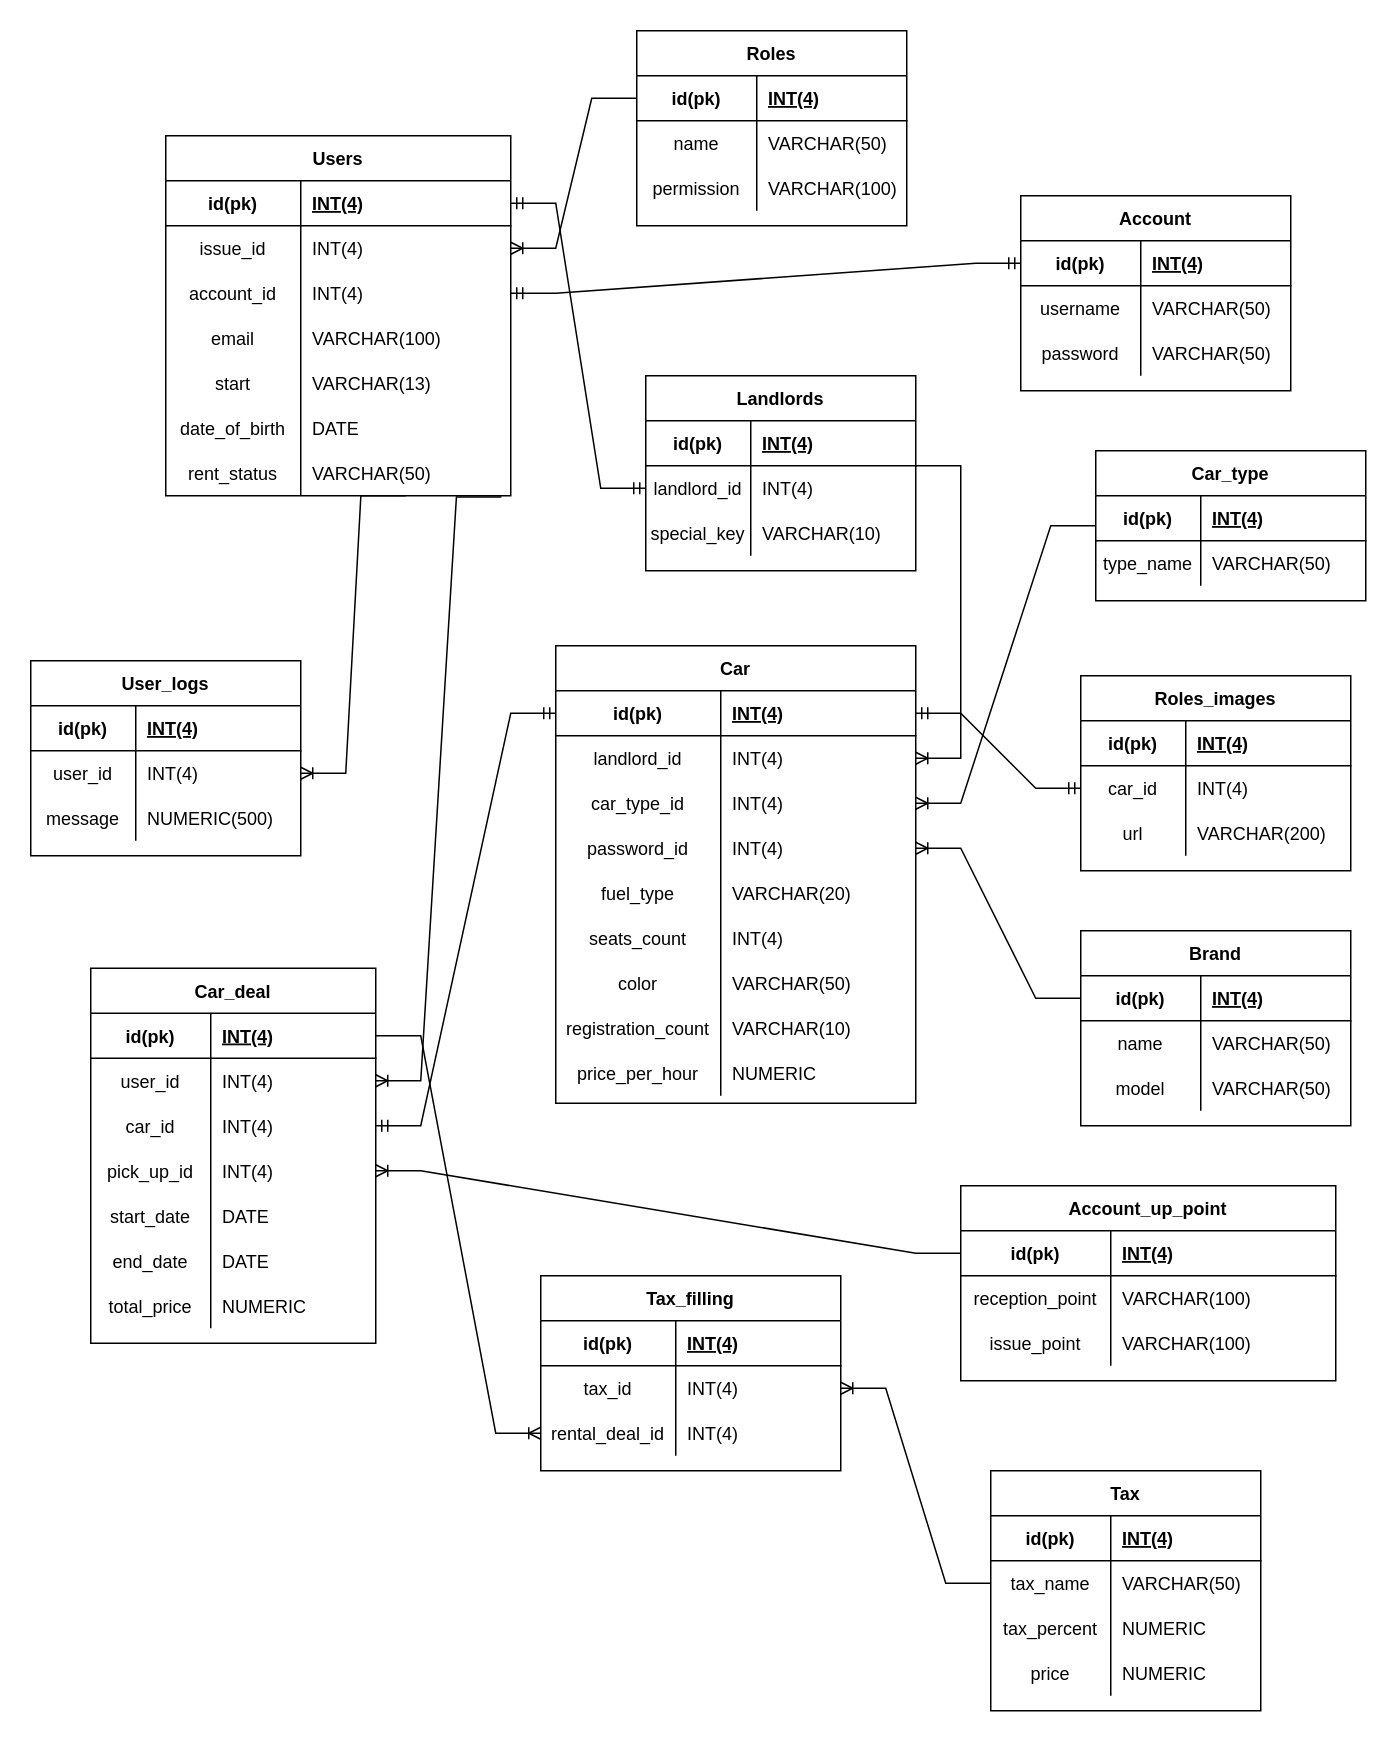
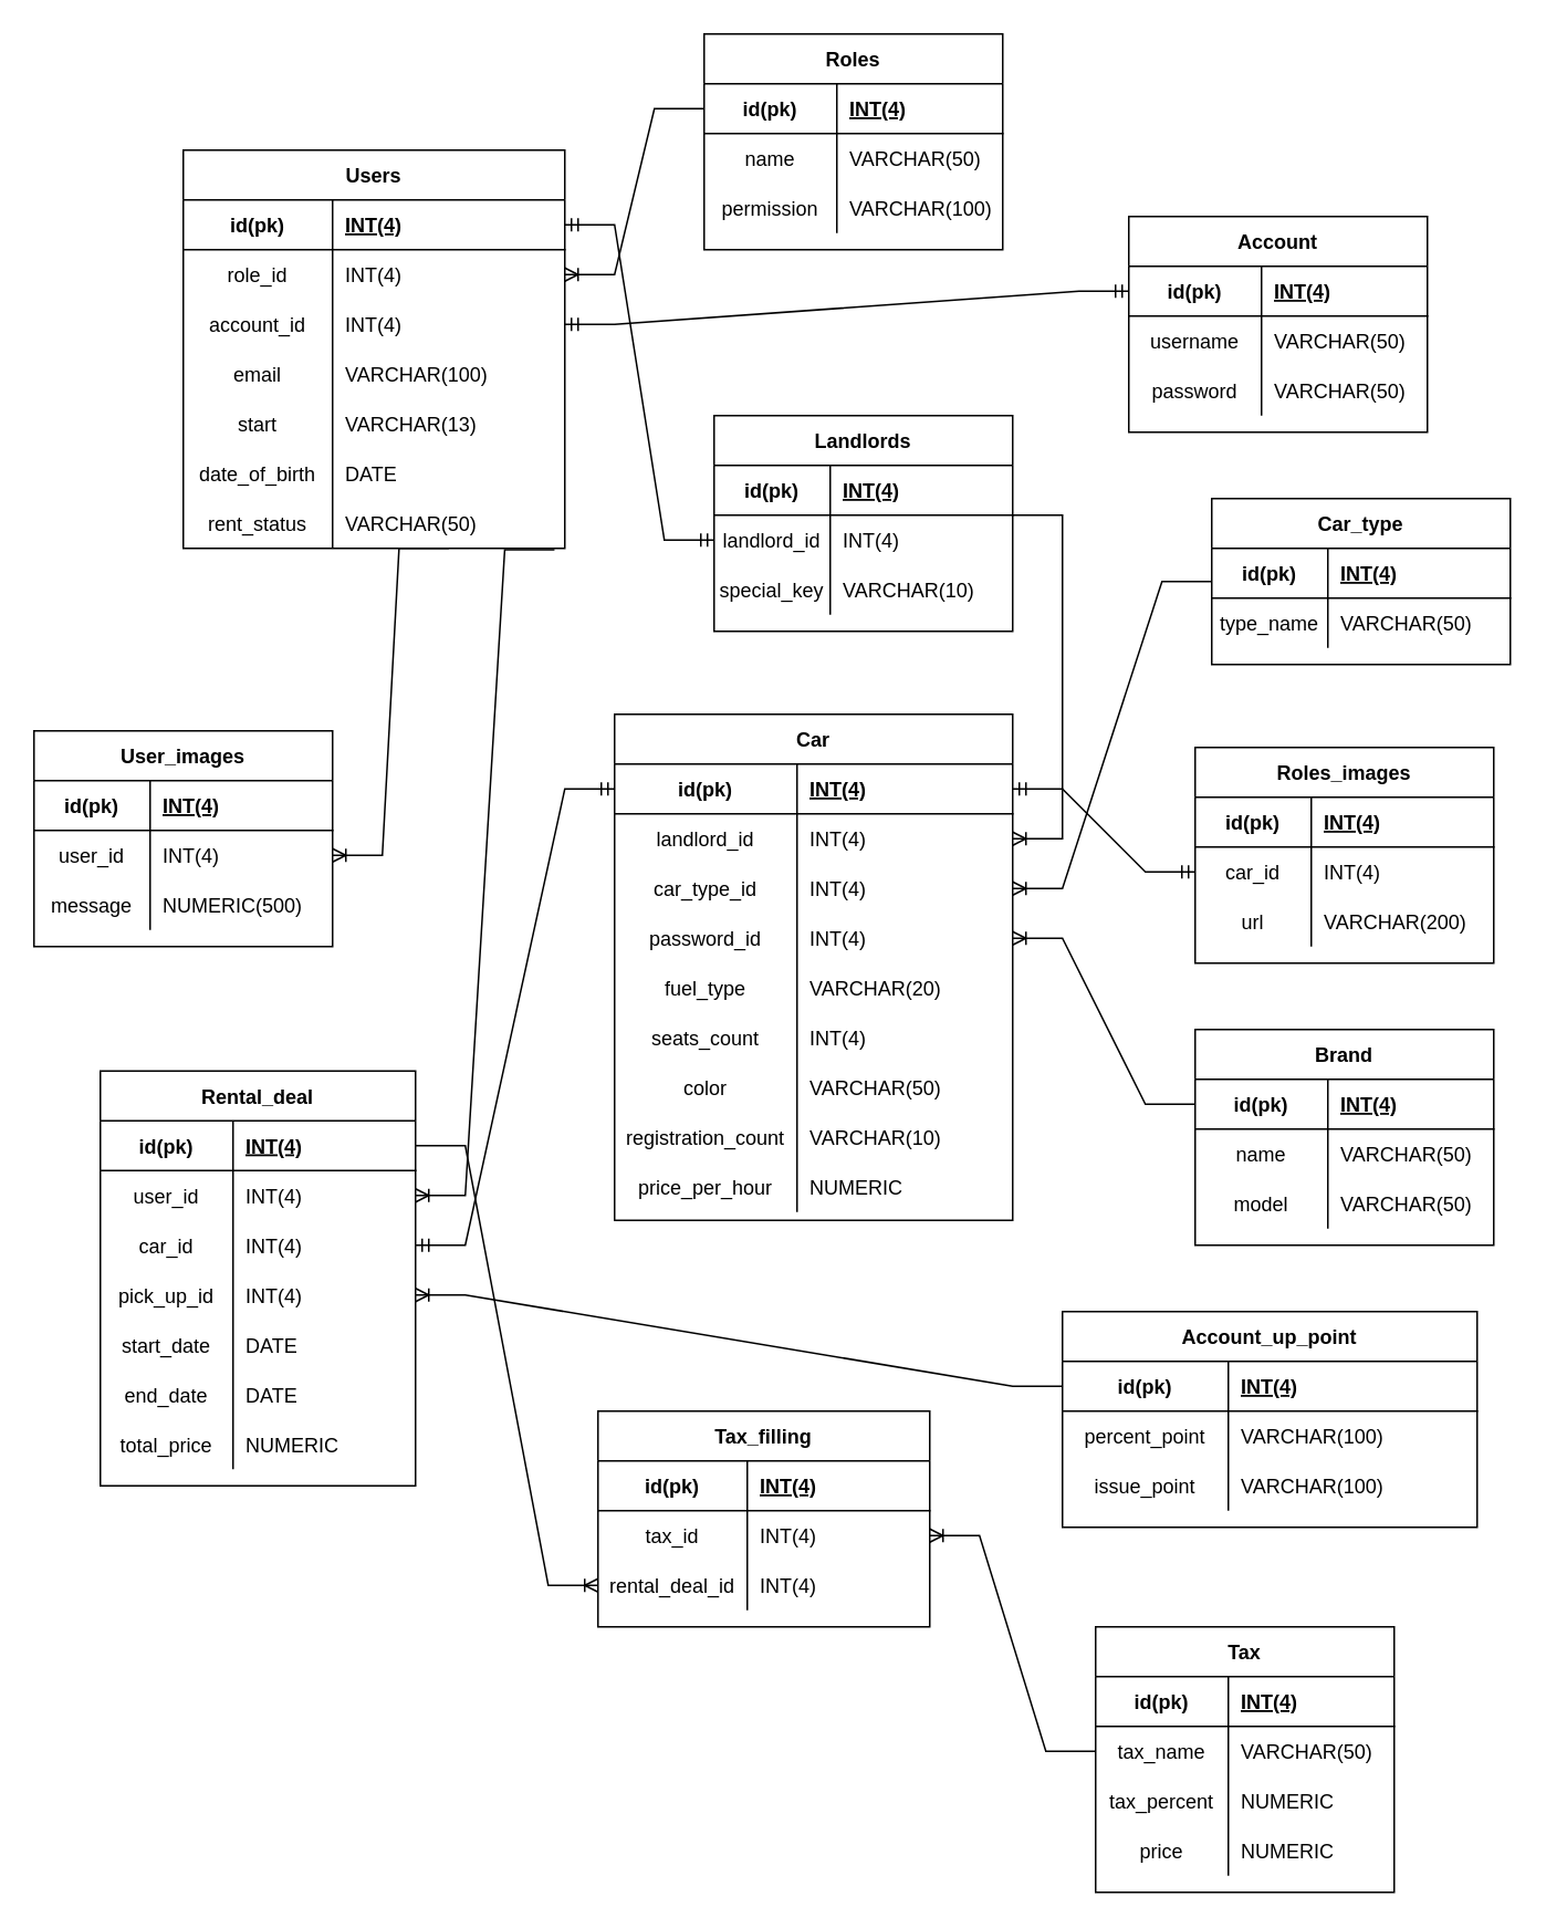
- <mxCell id="7" value="issue_id" style="shape=partialRectangle;connectable=0;fillColor=none;top=0;left=0;bottom=0;right=0;editable=1;overflow=hidden;" parent="6" vertex="1"><mxGeometry width="90" height="30" as="geometry"><mxRectangle width="90" height="30" as="alternateBounds" /></mxGeometry></mxCell>
+ <mxCell id="7" value="role_id" style="shape=partialRectangle;connectable=0;fillColor=none;top=0;left=0;bottom=0;right=0;editable=1;overflow=hidden;" parent="6" vertex="1"><mxGeometry width="90" height="30" as="geometry"><mxRectangle width="90" height="30" as="alternateBounds" /></mxGeometry></mxCell>
- <mxCell id="121" value="User_logs" style="shape=table;startSize=30;container=1;collapsible=1;childLayout=tableLayout;fixedRows=1;rowLines=0;fontStyle=1;align=center;resizeLast=1;" parent="1" vertex="1"><mxGeometry x="20" y="440" width="180" height="130" as="geometry" /></mxCell>
+ <mxCell id="121" value="User_images" style="shape=table;startSize=30;container=1;collapsible=1;childLayout=tableLayout;fixedRows=1;rowLines=0;fontStyle=1;align=center;resizeLast=1;" parent="1" vertex="1"><mxGeometry x="20" y="440" width="180" height="130" as="geometry" /></mxCell>
- <mxCell id="89" value="Car_deal" style="shape=table;startSize=30;container=1;collapsible=1;childLayout=tableLayout;fixedRows=1;rowLines=0;fontStyle=1;align=center;resizeLast=1;" parent="1" vertex="1"><mxGeometry x="60" y="645" width="190" height="250" as="geometry" /></mxCell>
+ <mxCell id="89" value="Rental_deal" style="shape=table;startSize=30;container=1;collapsible=1;childLayout=tableLayout;fixedRows=1;rowLines=0;fontStyle=1;align=center;resizeLast=1;" parent="1" vertex="1"><mxGeometry x="60" y="645" width="190" height="250" as="geometry" /></mxCell>
- <mxCell id="116" value="reception_point" style="shape=partialRectangle;connectable=0;fillColor=none;top=0;left=0;bottom=0;right=0;editable=1;overflow=hidden;" parent="115" vertex="1"><mxGeometry width="100" height="30" as="geometry"><mxRectangle width="100" height="30" as="alternateBounds" /></mxGeometry></mxCell>
+ <mxCell id="116" value="percent_point" style="shape=partialRectangle;connectable=0;fillColor=none;top=0;left=0;bottom=0;right=0;editable=1;overflow=hidden;" parent="115" vertex="1"><mxGeometry width="100" height="30" as="geometry"><mxRectangle width="100" height="30" as="alternateBounds" /></mxGeometry></mxCell>
